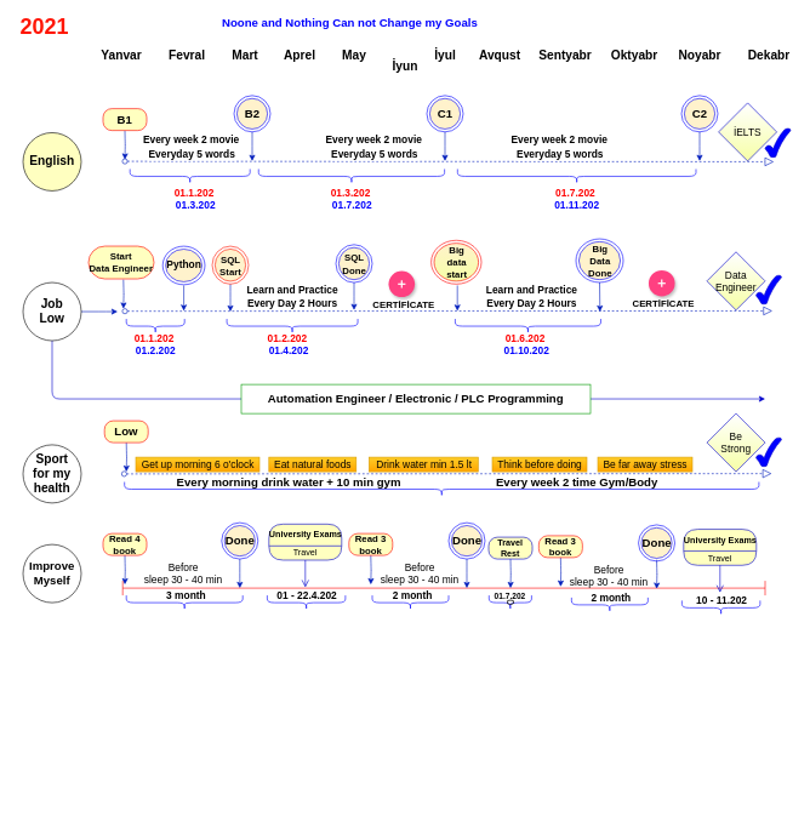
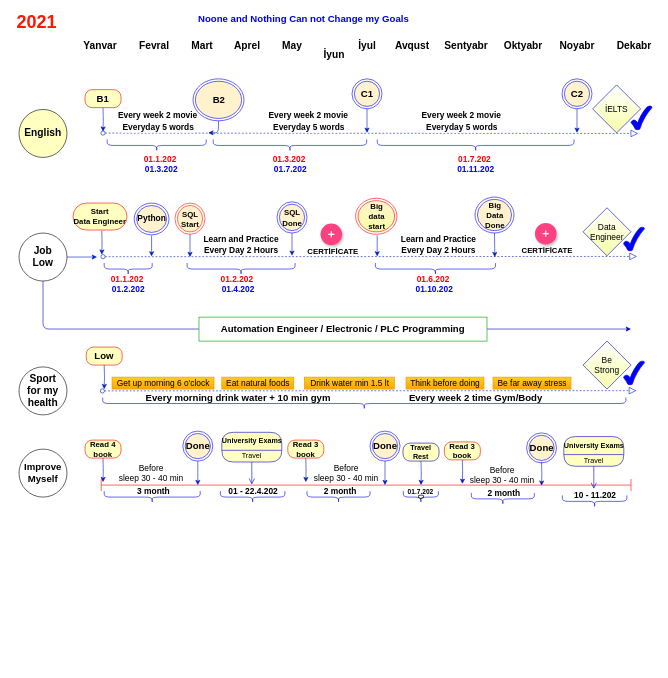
- <mxCell id="105" value="&lt;b&gt;&lt;font style=&quot;font-size: 16px&quot; color=&quot;#0000ff&quot;&gt;Noone and Nothing Can not Change my Goals&lt;/font&gt;&lt;/b&gt;" style="text;html=1;align=center;verticalAlign=middle;resizable=0;points=[];autosize=1;fontSize=14;" vertex="1" parent="1"><mxGeometry x="295" y="20" width="370" height="20" as="geometry" /></mxCell>
+ <mxCell id="105" value="&lt;b&gt;&lt;font style=&quot;font-size: 16px&quot; color=&quot;#0000ff&quot;&gt;Noone and Nothing Can not Change my Goals&lt;/font&gt;&lt;/b&gt;" style="text;html=1;align=center;verticalAlign=middle;resizable=0;points=[];autosize=1;fontSize=14;" vertex="1" parent="1"><mxGeometry x="320" y="20" width="370" height="20" as="geometry" /></mxCell>
- <mxCell id="29" value="&lt;b&gt;&lt;font style=&quot;font-size: 16px&quot;&gt;B2&lt;/font&gt;&lt;/b&gt;" style="ellipse;html=1;shape=endState;fontSize=14;fillColor=#fff2cc;strokeColor=#0000FF;" vertex="1" parent="1"><mxGeometry x="321" y="130.9" width="50" height="50" as="geometry" /></mxCell>
+ <mxCell id="29" value="&lt;b&gt;&lt;font style=&quot;font-size: 16px&quot;&gt;B2&lt;/font&gt;&lt;/b&gt;" style="ellipse;html=1;shape=endState;fontSize=14;fillColor=#fff2cc;strokeColor=#0000FF;" vertex="1" parent="1"><mxGeometry x="321" y="130.9" width="85" height="70" as="geometry" /></mxCell>
